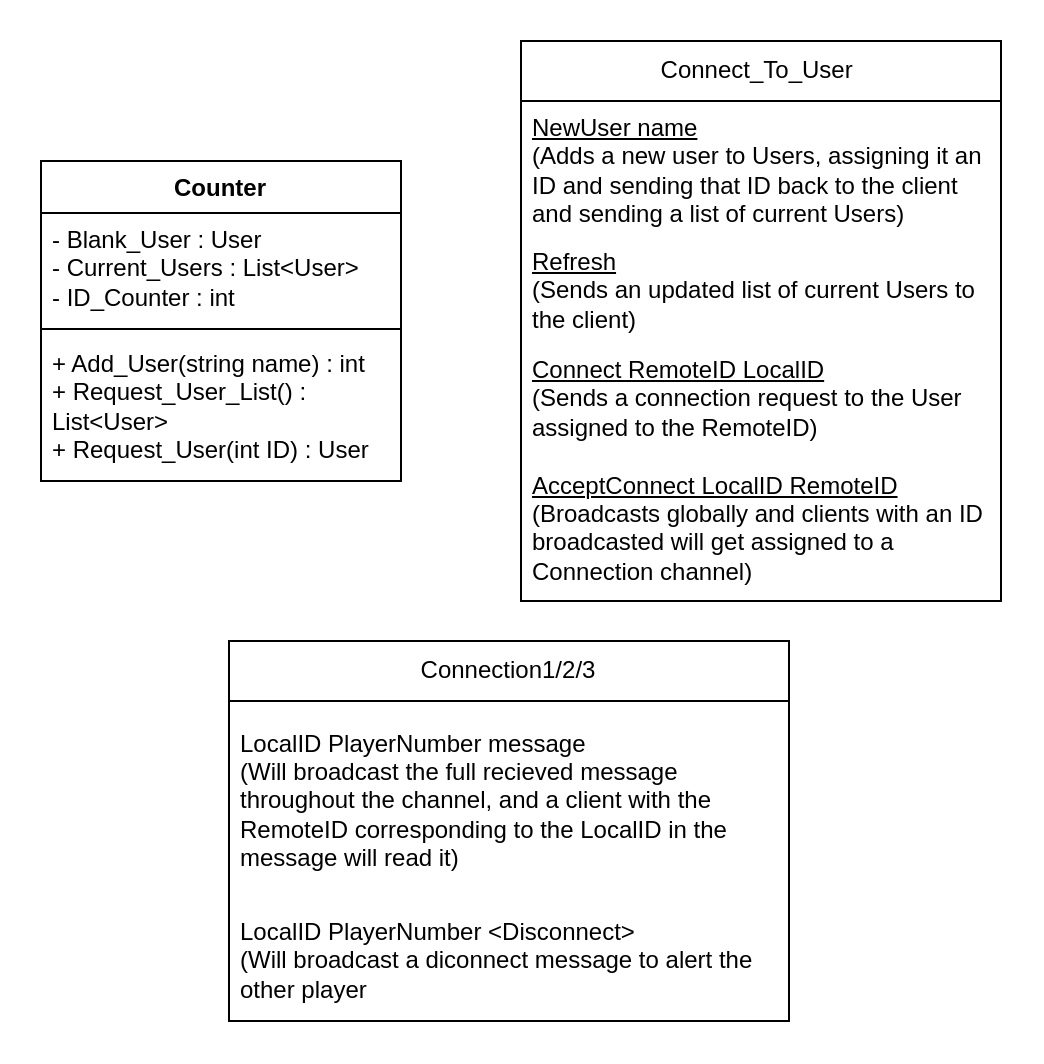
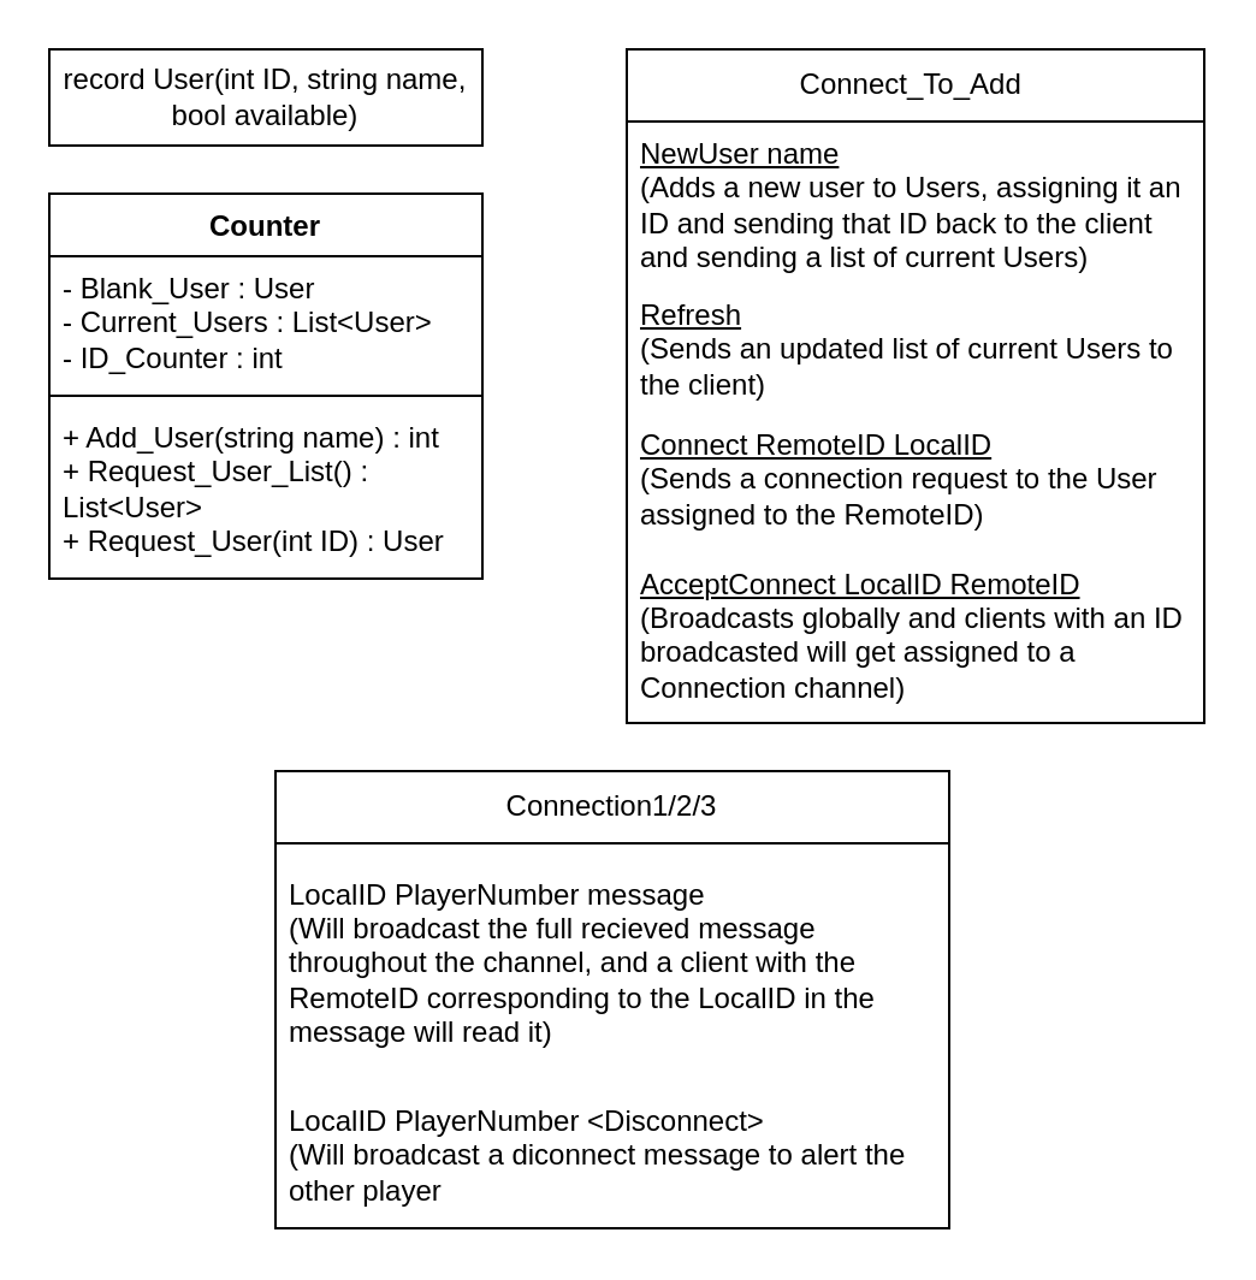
- <mxCell id="2" value="Connect_To_User&amp;nbsp;" style="swimlane;fontStyle=0;childLayout=stackLayout;horizontal=1;startSize=30;horizontalStack=0;resizeParent=1;resizeParentMax=0;resizeLast=0;collapsible=1;marginBottom=0;whiteSpace=wrap;html=1;" vertex="1" parent="1"><mxGeometry x="260" y="20" width="240" height="280" as="geometry" /></mxCell>
+ <mxCell id="2" value="Connect_To_Add&amp;nbsp;" style="swimlane;fontStyle=0;childLayout=stackLayout;horizontal=1;startSize=30;horizontalStack=0;resizeParent=1;resizeParentMax=0;resizeLast=0;collapsible=1;marginBottom=0;whiteSpace=wrap;html=1;" vertex="1" parent="1"><mxGeometry x="260" y="20" width="240" height="280" as="geometry" /></mxCell>
+ <mxCell id="10" value="record User(int ID, string name, bool available)" style="rounded=0;whiteSpace=wrap;html=1;" vertex="1" parent="1"><mxGeometry x="20" y="20" width="180" height="40" as="geometry" /></mxCell>
